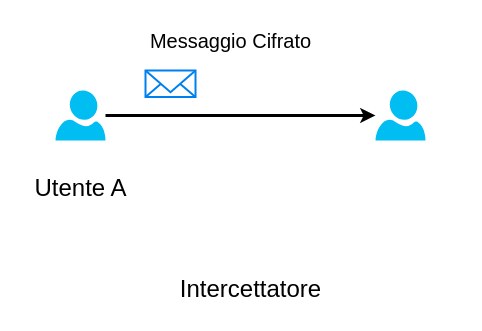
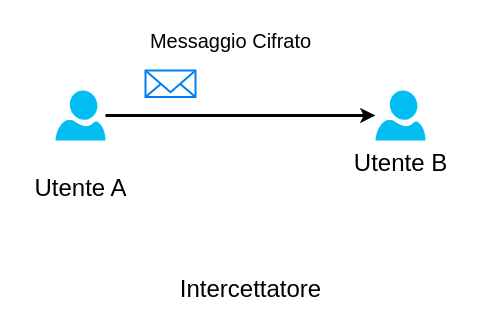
+ <mxCell id="7" value="&lt;font style=&quot;font-size: 24px;&quot;&gt;Utente B&lt;/font&gt;" style="text;html=1;align=center;verticalAlign=middle;resizable=0;points=[];autosize=1;strokeColor=none;fillColor=none;" vertex="1" parent="1"><mxGeometry x="340" y="143" width="120" height="40" as="geometry" /></mxCell>
